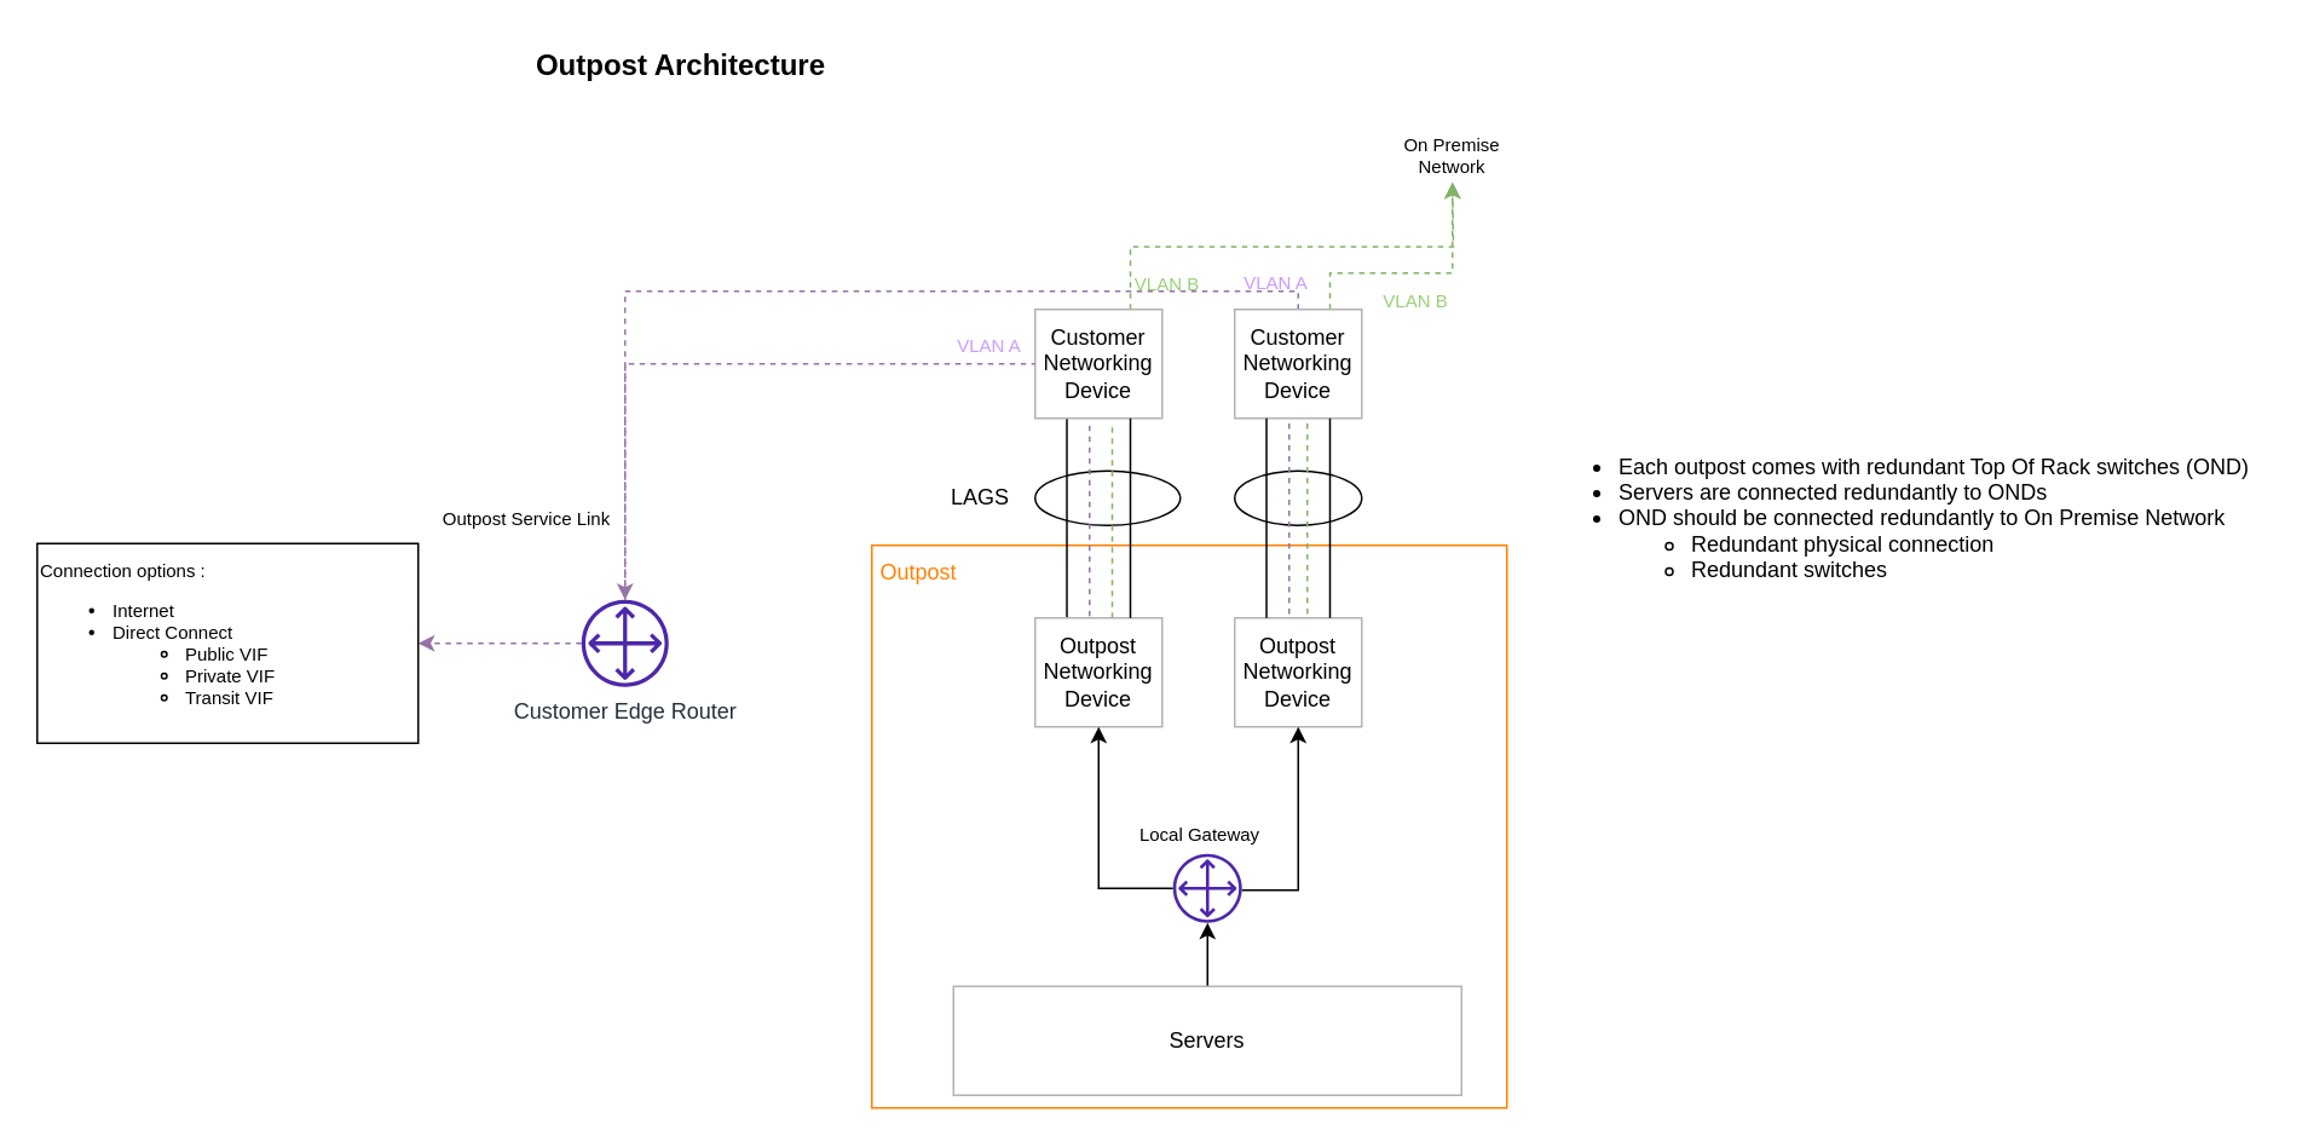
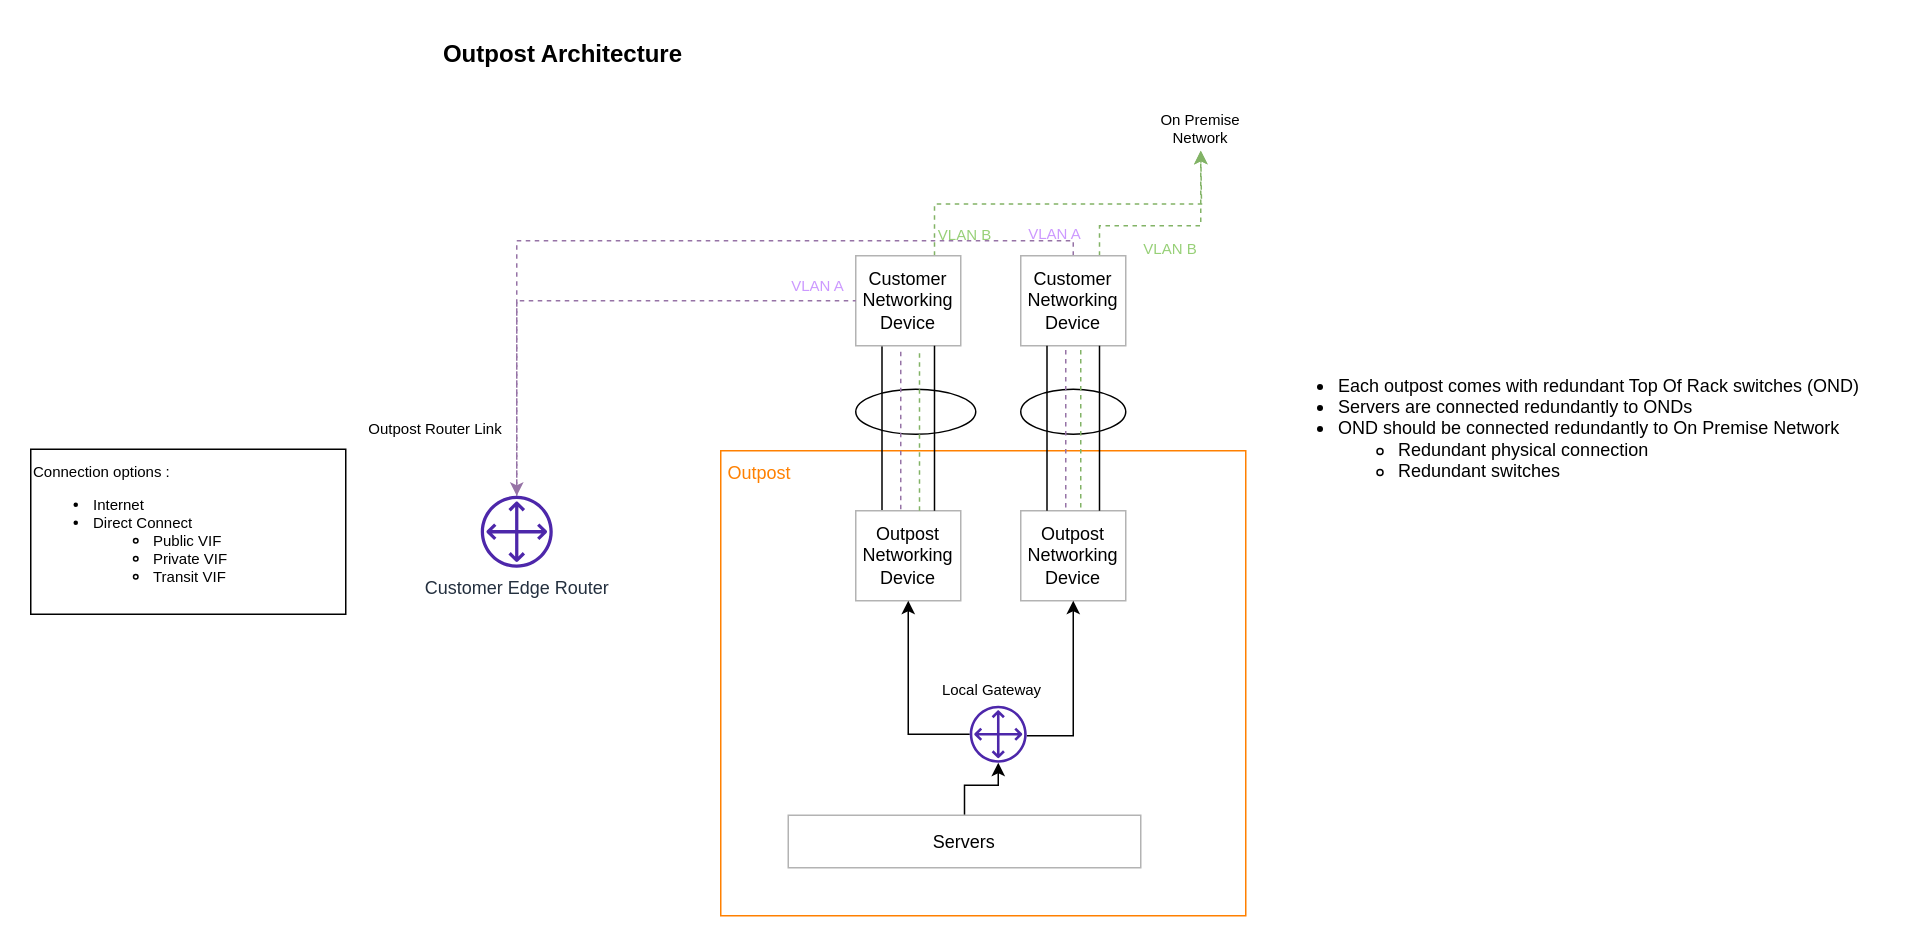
- <mxCell id="16" value="LAGS" style="text;html=1;strokeColor=none;fillColor=none;align=center;verticalAlign=middle;whiteSpace=wrap;rounded=0;fontSize=12;fontColor=#000000;" vertex="1" parent="1"><mxGeometry x="510" y="259" width="60" height="30" as="geometry" /></mxCell>
- <mxCell id="30" value="Outpost Service Link" style="text;html=1;strokeColor=none;fillColor=none;align=center;verticalAlign=middle;whiteSpace=wrap;rounded=0;fontSize=10;fontColor=#000000;" vertex="1" parent="1"><mxGeometry x="240" y="270" width="100" height="30" as="geometry" /></mxCell>
+ <mxCell id="30" value="Outpost Router Link" style="text;html=1;strokeColor=none;fillColor=none;align=center;verticalAlign=middle;whiteSpace=wrap;rounded=0;fontSize=10;fontColor=#000000;" vertex="1" parent="1"><mxGeometry x="240" y="270" width="100" height="30" as="geometry" /></mxCell>
- <mxCell id="27" style="edgeStyle=orthogonalEdgeStyle;rounded=0;orthogonalLoop=1;jettySize=auto;html=1;entryX=1;entryY=0.5;entryDx=0;entryDy=0;dashed=1;fontSize=10;fontColor=#CC99FF;endArrow=classic;endFill=1;fillColor=#e1d5e7;strokeColor=#9673a6;" edge="1" parent="1" source="28" target="31"><mxGeometry relative="1" as="geometry" /></mxCell>
- <mxCell id="7" value="Servers" style="rounded=0;whiteSpace=wrap;html=1;strokeColor=#B3B3B3;fontSize=12;fontColor=#000000;fillColor=none;" vertex="1" parent="1"><mxGeometry x="525" y="543" width="280" height="60" as="geometry" /></mxCell>
+ <mxCell id="7" value="Servers" style="rounded=0;whiteSpace=wrap;html=1;strokeColor=#B3B3B3;fontSize=12;fontColor=#000000;fillColor=none;" vertex="1" parent="1"><mxGeometry x="525" y="543" width="235" height="35" as="geometry" /></mxCell>
